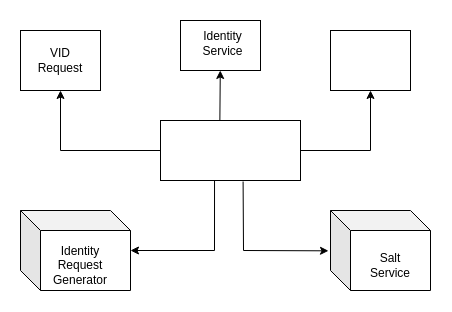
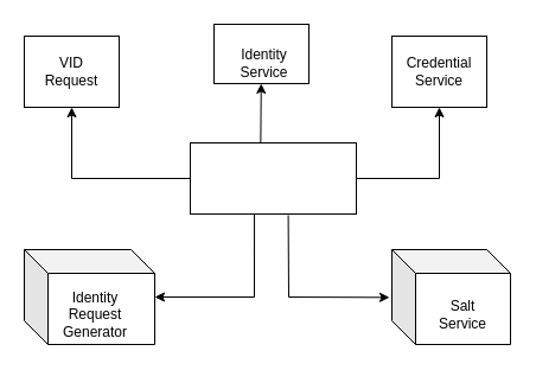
- <mxCell id="6" value="Identity Service" style="text;html=1;strokeColor=none;fillColor=none;align=center;verticalAlign=middle;whiteSpace=wrap;rounded=0;" vertex="1" parent="1"><mxGeometry x="190" y="30" width="65" height="25" as="geometry" /></mxCell>
+ <mxCell id="6" value="Identity Service" style="text;html=1;strokeColor=none;fillColor=none;align=center;verticalAlign=middle;whiteSpace=wrap;rounded=0;" vertex="1" parent="1"><mxGeometry x="190" y="40" width="65" height="25" as="geometry" /></mxCell>
+ <mxCell id="12" value="Credential Service" style="text;html=1;strokeColor=none;fillColor=none;align=center;verticalAlign=middle;whiteSpace=wrap;rounded=0;" vertex="1" parent="1"><mxGeometry x="340" y="40" width="60" height="40" as="geometry" /></mxCell>
